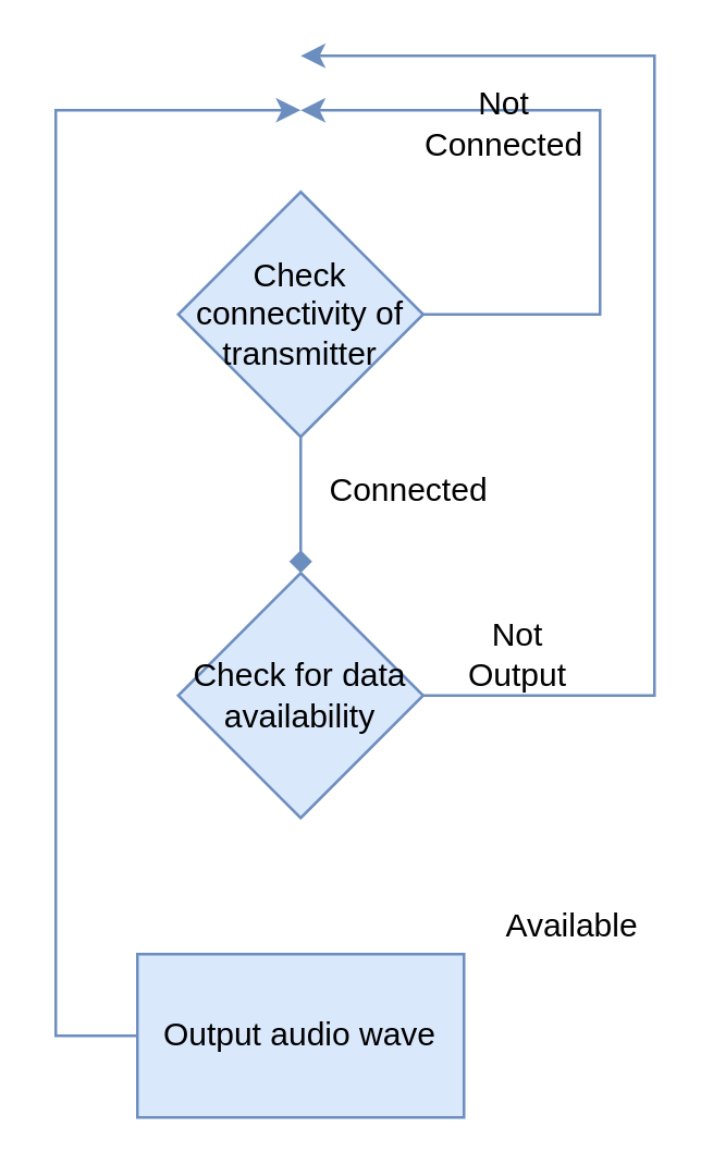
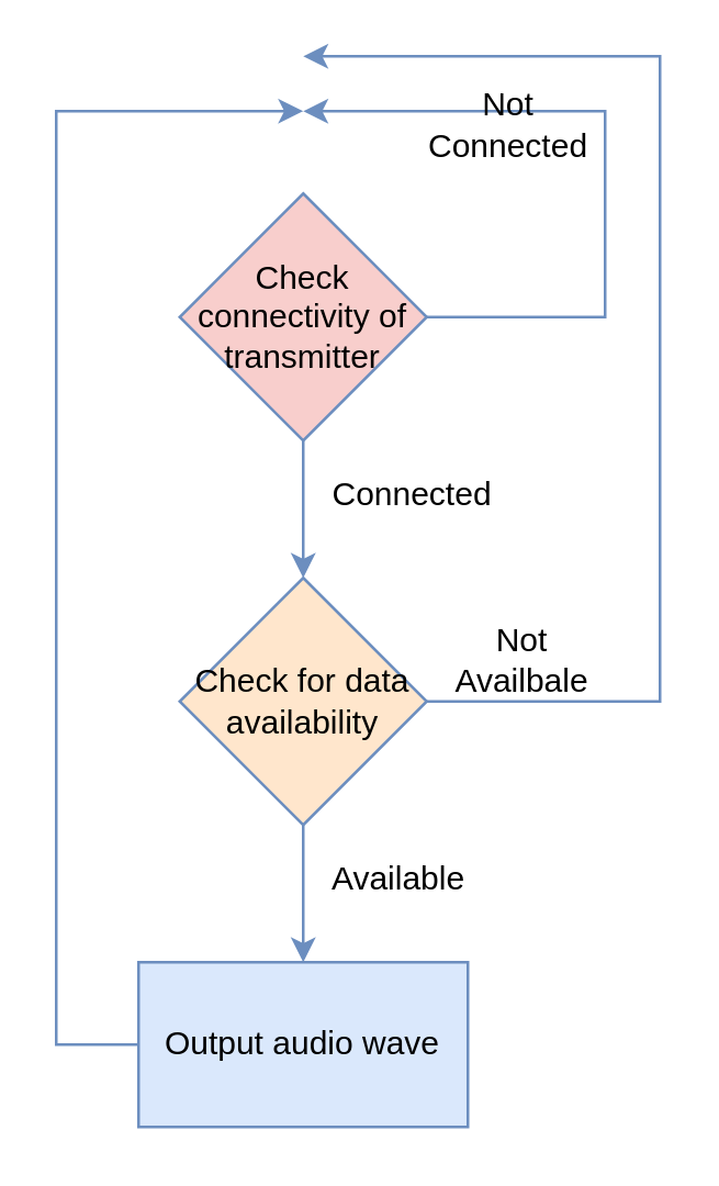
- <mxCell id="4" value="Check connectivity of transmitter" style="rhombus;whiteSpace=wrap;html=1;fillColor=#dae8fc;strokeColor=#6c8ebf;" vertex="1" parent="1"><mxGeometry x="65" y="70" width="90" height="90" as="geometry" /></mxCell>
+ <mxCell id="4" value="Check connectivity of transmitter" style="rhombus;whiteSpace=wrap;html=1;fillColor=#f8cecc;strokeColor=#6c8ebf;" vertex="1" parent="1"><mxGeometry x="65" y="70" width="90" height="90" as="geometry" /></mxCell>
- <mxCell id="2" value="" style="edgeStyle=orthogonalEdgeStyle;rounded=0;orthogonalLoop=1;jettySize=auto;html=1;fillColor=#dae8fc;strokeColor=#6c8ebf;endArrow=diamond;" edge="1" parent="1" source="4" target="7"><mxGeometry relative="1" as="geometry" /></mxCell>
+ <mxCell id="2" value="" style="edgeStyle=orthogonalEdgeStyle;rounded=0;orthogonalLoop=1;jettySize=auto;html=1;fillColor=#dae8fc;strokeColor=#6c8ebf;" edge="1" parent="1" source="4" target="7"><mxGeometry relative="1" as="geometry" /></mxCell>
- <mxCell id="13" value="Not Output" style="text;html=1;strokeColor=none;fillColor=none;align=center;verticalAlign=middle;whiteSpace=wrap;rounded=0;" vertex="1" parent="1"><mxGeometry x="170" y="230" width="40" height="20" as="geometry" /></mxCell>
+ <mxCell id="13" value="Not Availbale" style="text;html=1;strokeColor=none;fillColor=none;align=center;verticalAlign=middle;whiteSpace=wrap;rounded=0;" vertex="1" parent="1"><mxGeometry x="170" y="230" width="40" height="20" as="geometry" /></mxCell>
- <mxCell id="7" value="Check for data availability" style="rhombus;whiteSpace=wrap;html=1;fillColor=#dae8fc;strokeColor=#6c8ebf;" vertex="1" parent="1"><mxGeometry x="65" y="210" width="90" height="90" as="geometry" /></mxCell>
+ <mxCell id="7" value="Check for data availability" style="rhombus;whiteSpace=wrap;html=1;fillColor=#ffe6cc;strokeColor=#6c8ebf;" vertex="1" parent="1"><mxGeometry x="65" y="210" width="90" height="90" as="geometry" /></mxCell>
+ <mxCell id="5" value="" style="edgeStyle=orthogonalEdgeStyle;rounded=0;orthogonalLoop=1;jettySize=auto;html=1;fillColor=#dae8fc;strokeColor=#6c8ebf;" edge="1" parent="1" source="7" target="11"><mxGeometry relative="1" as="geometry" /></mxCell>
- <mxCell id="12" value="Available" style="text;html=1;strokeColor=none;fillColor=none;align=center;verticalAlign=middle;whiteSpace=wrap;rounded=0;" vertex="1" parent="1"><mxGeometry x="190" y="330" width="40" height="20" as="geometry" /></mxCell>
+ <mxCell id="12" value="Available" style="text;html=1;strokeColor=none;fillColor=none;align=center;verticalAlign=middle;whiteSpace=wrap;rounded=0;" vertex="1" parent="1"><mxGeometry x="125" y="310" width="40" height="20" as="geometry" /></mxCell>
